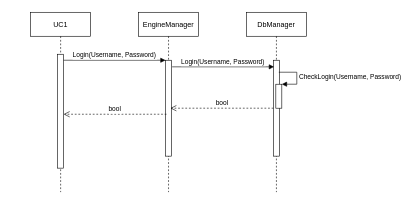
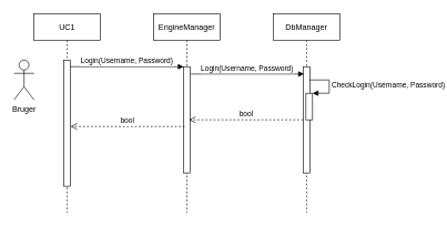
+ <mxCell id="12" value="Bruger" style="shape=umlActor;verticalLabelPosition=bottom;verticalAlign=top;html=1;outlineConnect=0;" parent="1" vertex="1"><mxGeometry x="20" y="90" width="30" height="60" as="geometry" /></mxCell>
